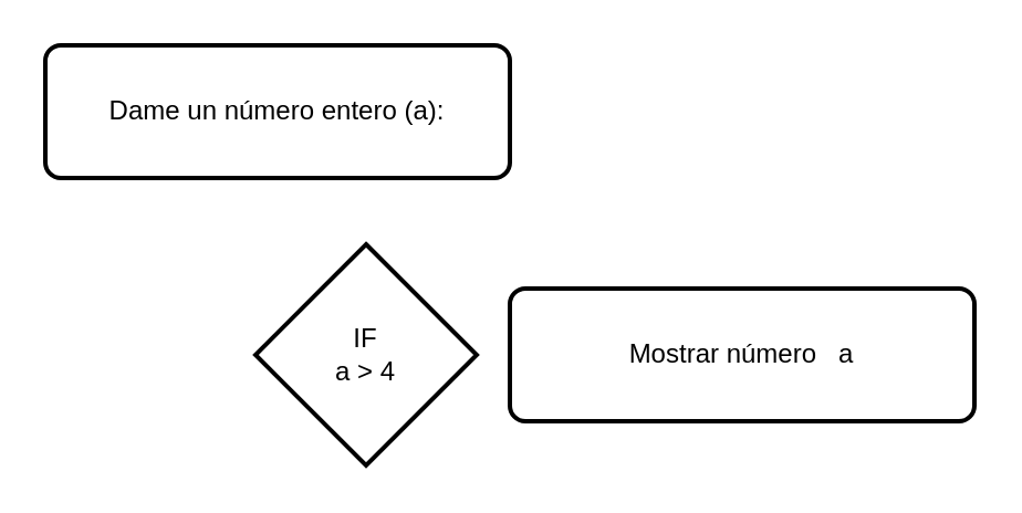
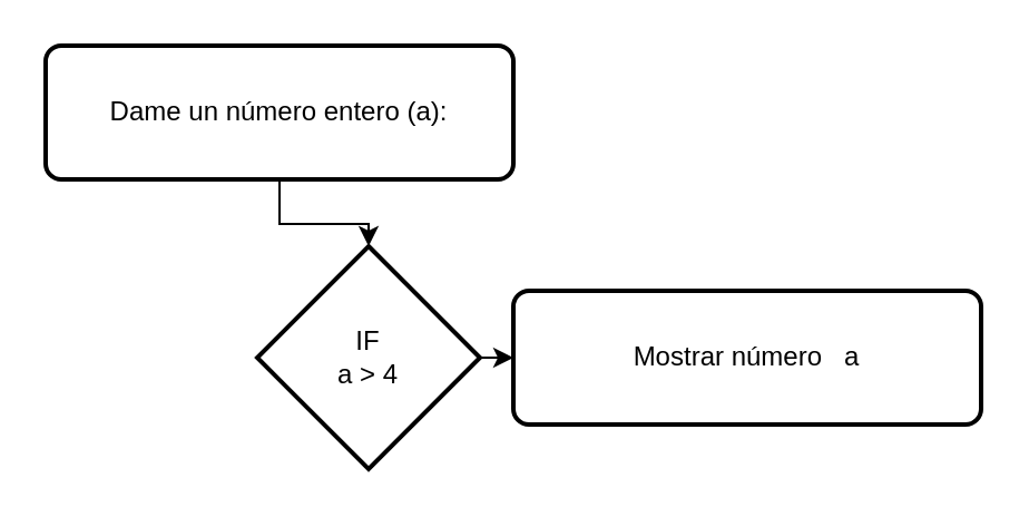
+ <mxCell id="4" style="edgeStyle=orthogonalEdgeStyle;rounded=0;orthogonalLoop=1;jettySize=auto;html=1;entryX=0.5;entryY=0;entryDx=0;entryDy=0;entryPerimeter=0;" edge="1" parent="1" source="5" target="3"><mxGeometry relative="1" as="geometry"><mxPoint x="125" y="150" as="targetPoint" /></mxGeometry></mxCell>
+ <mxCell id="2" value="" style="edgeStyle=orthogonalEdgeStyle;rounded=0;orthogonalLoop=1;jettySize=auto;html=1;" edge="1" parent="1" source="3" target="6"><mxGeometry relative="1" as="geometry" /></mxCell>
